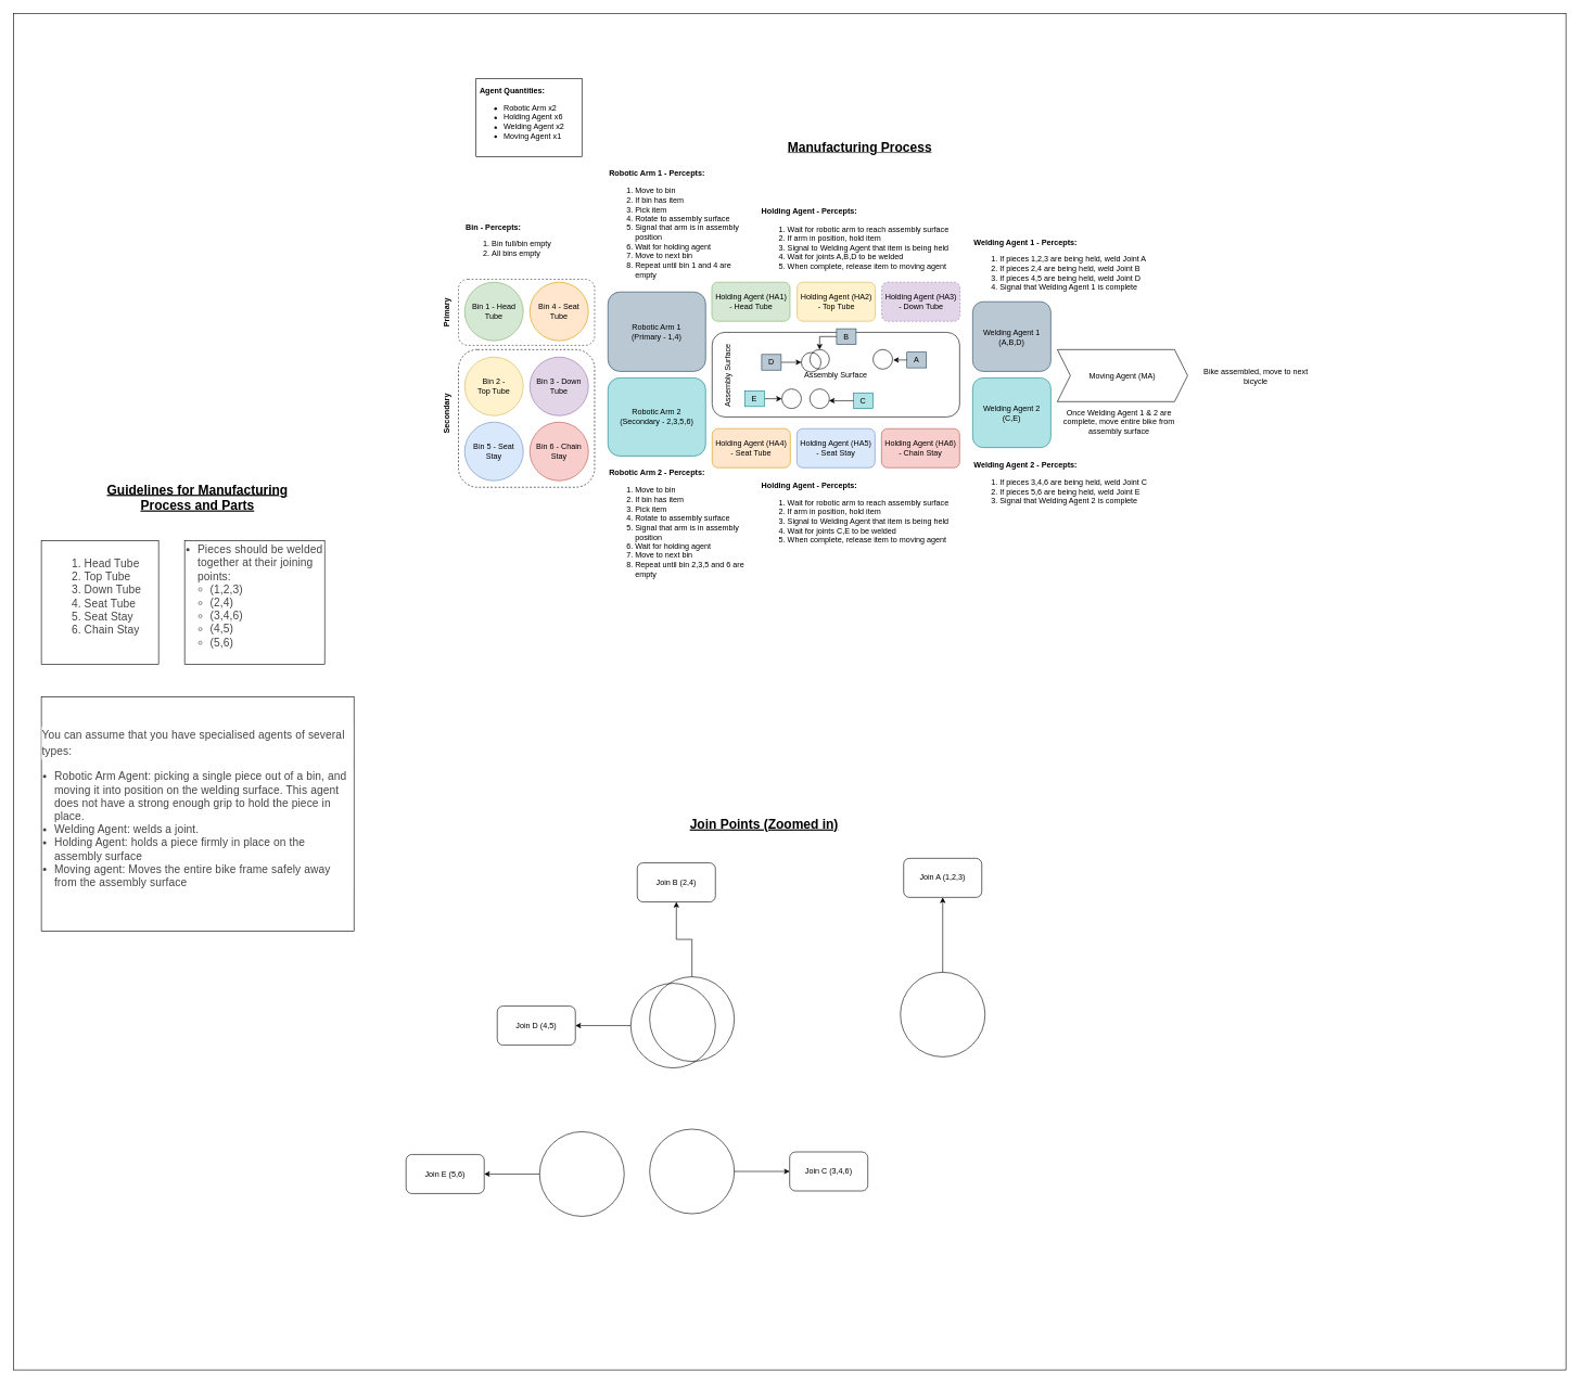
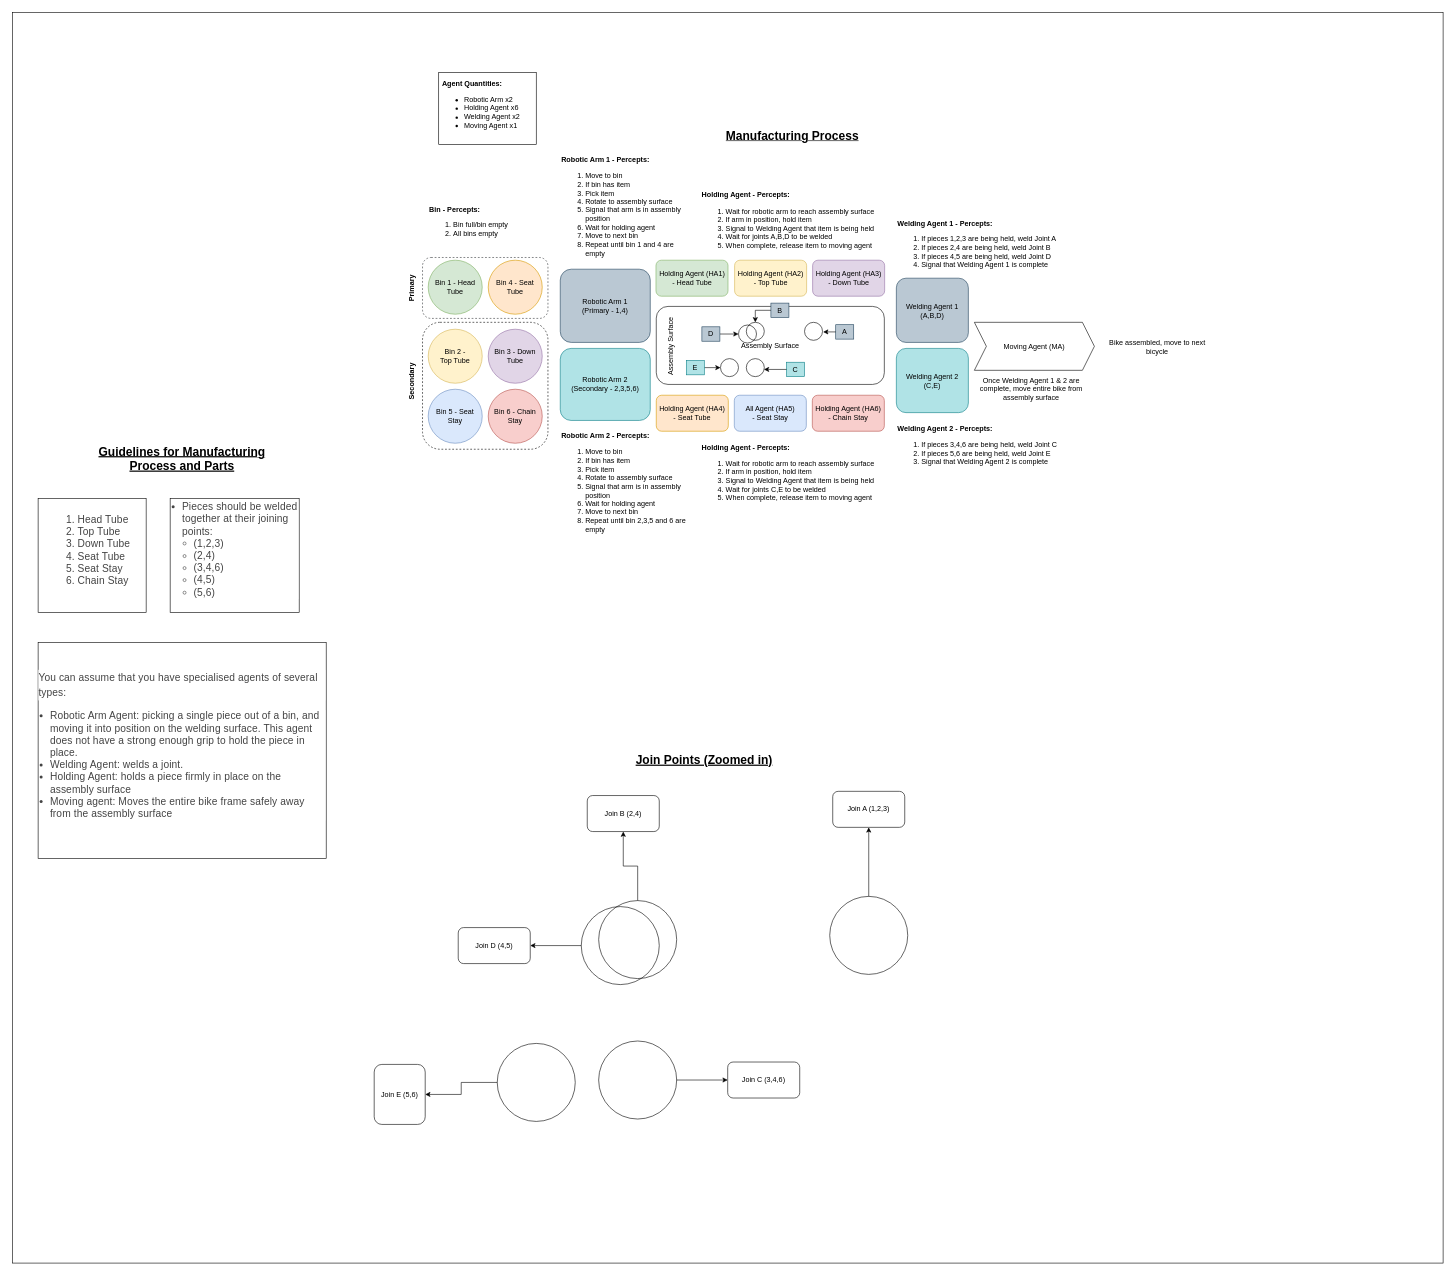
- <mxCell id="34" value="Holding Agent (HA3)&lt;br&gt;- Down Tube" style="rounded=1;whiteSpace=wrap;html=1;fillColor=#e1d5e7;strokeColor=#9673a6;dashed=1;" parent="1" vertex="1"><mxGeometry x="1353.5" y="433" width="120" height="60" as="geometry" /></mxCell>
+ <mxCell id="34" value="Holding Agent (HA3)&lt;br&gt;- Down Tube" style="rounded=1;whiteSpace=wrap;html=1;fillColor=#e1d5e7;strokeColor=#9673a6;" parent="1" vertex="1"><mxGeometry x="1353.5" y="433" width="120" height="60" as="geometry" /></mxCell>
- <mxCell id="30" value="Holding Agent (HA5)&lt;br&gt;- Seat Stay" style="rounded=1;whiteSpace=wrap;html=1;fillColor=#dae8fc;strokeColor=#6c8ebf;" parent="1" vertex="1"><mxGeometry x="1223" y="658" width="120" height="60" as="geometry" /></mxCell>
+ <mxCell id="30" value="All Agent (HA5)&lt;br&gt;- Seat Stay" style="rounded=1;whiteSpace=wrap;html=1;fillColor=#dae8fc;strokeColor=#6c8ebf;" parent="1" vertex="1"><mxGeometry x="1223" y="658" width="120" height="60" as="geometry" /></mxCell>
- <mxCell id="27" value="Join E (5,6)" style="rounded=1;whiteSpace=wrap;html=1;fillColor=none;" parent="1" vertex="1"><mxGeometry x="623" y="1773" width="120" height="60" as="geometry" /></mxCell>
+ <mxCell id="27" value="Join E (5,6)" style="rounded=1;whiteSpace=wrap;html=1;fillColor=none;" parent="1" vertex="1"><mxGeometry x="623" y="1773" width="85" height="100" as="geometry" /></mxCell>
